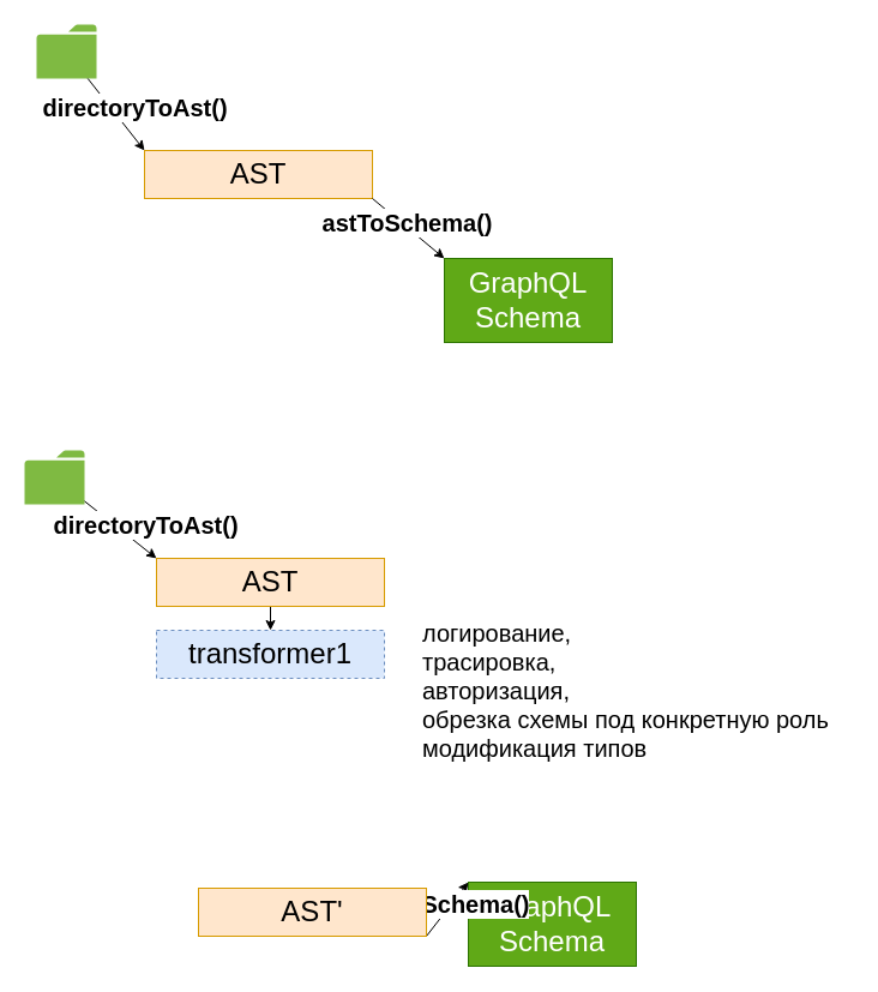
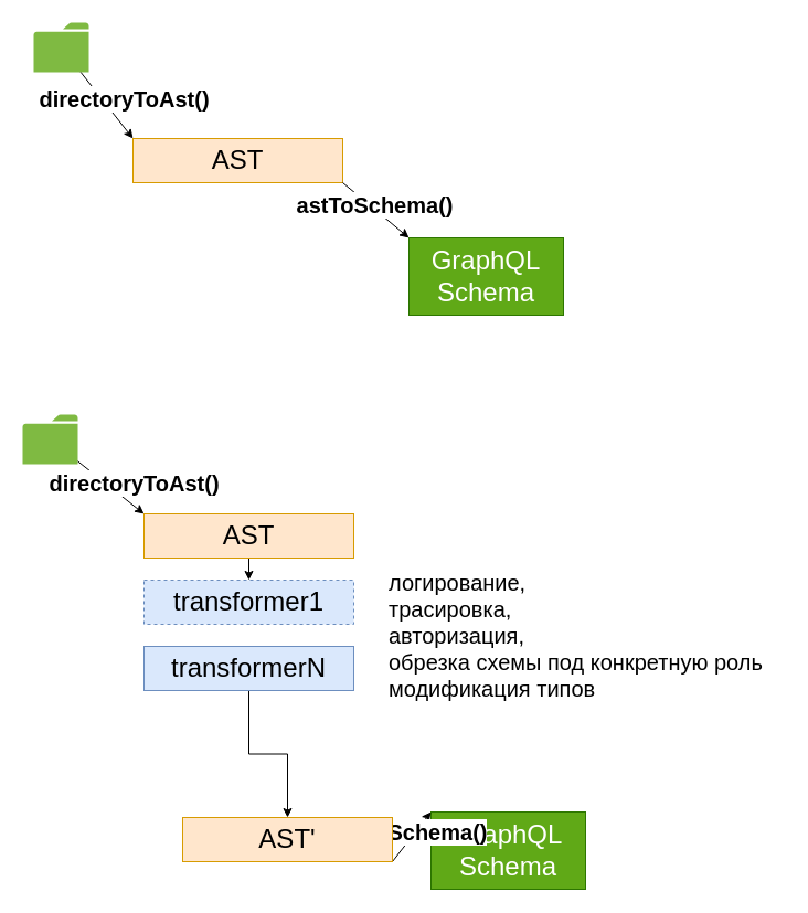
+ <mxCell id="19" value="transformerN" style="rounded=0;whiteSpace=wrap;html=1;fillColor=#dae8fc;strokeColor=#6c8ebf;fontSize=24;" vertex="1" parent="1"><mxGeometry x="130" y="585" width="190" height="40" as="geometry" /></mxCell>
+ <mxCell id="18" style="edgeStyle=orthogonalEdgeStyle;rounded=0;orthogonalLoop=1;jettySize=auto;html=1;exitX=0.5;exitY=1;exitDx=0;exitDy=0;entryX=0.5;entryY=0;entryDx=0;entryDy=0;fontSize=20;" edge="1" parent="1" source="19" target="20"><mxGeometry relative="1" as="geometry" /></mxCell>
